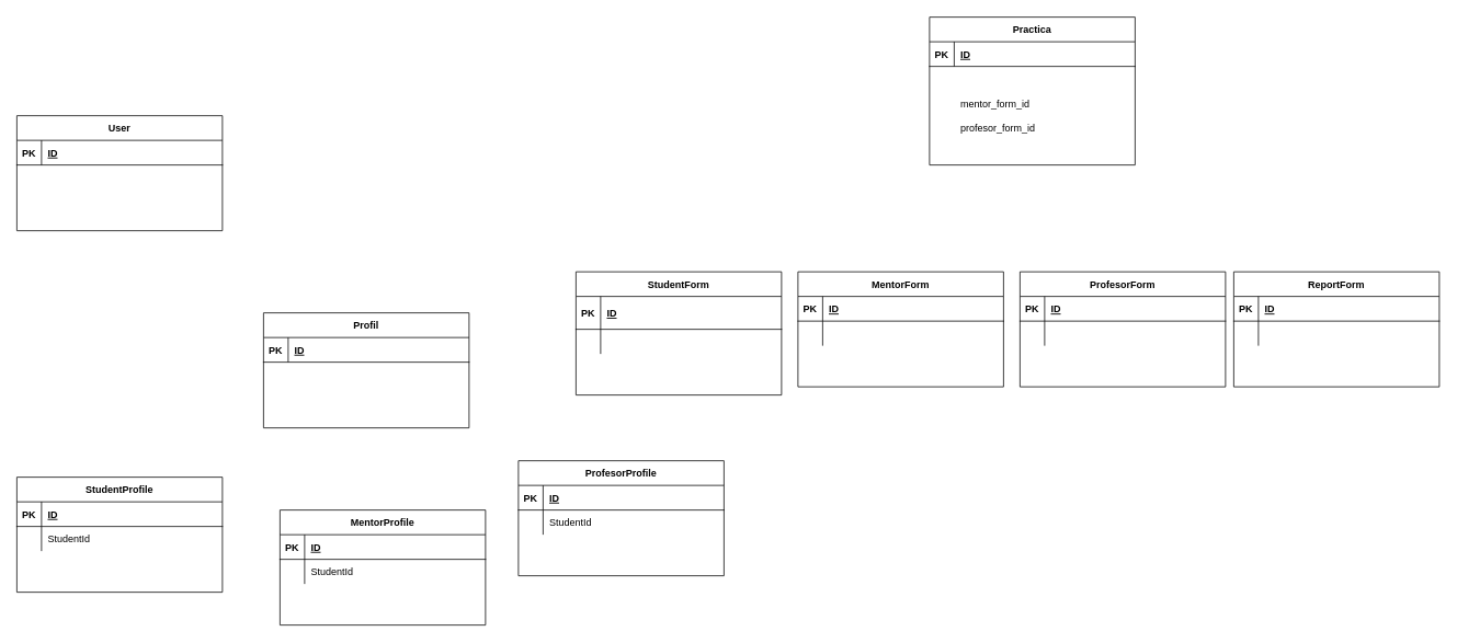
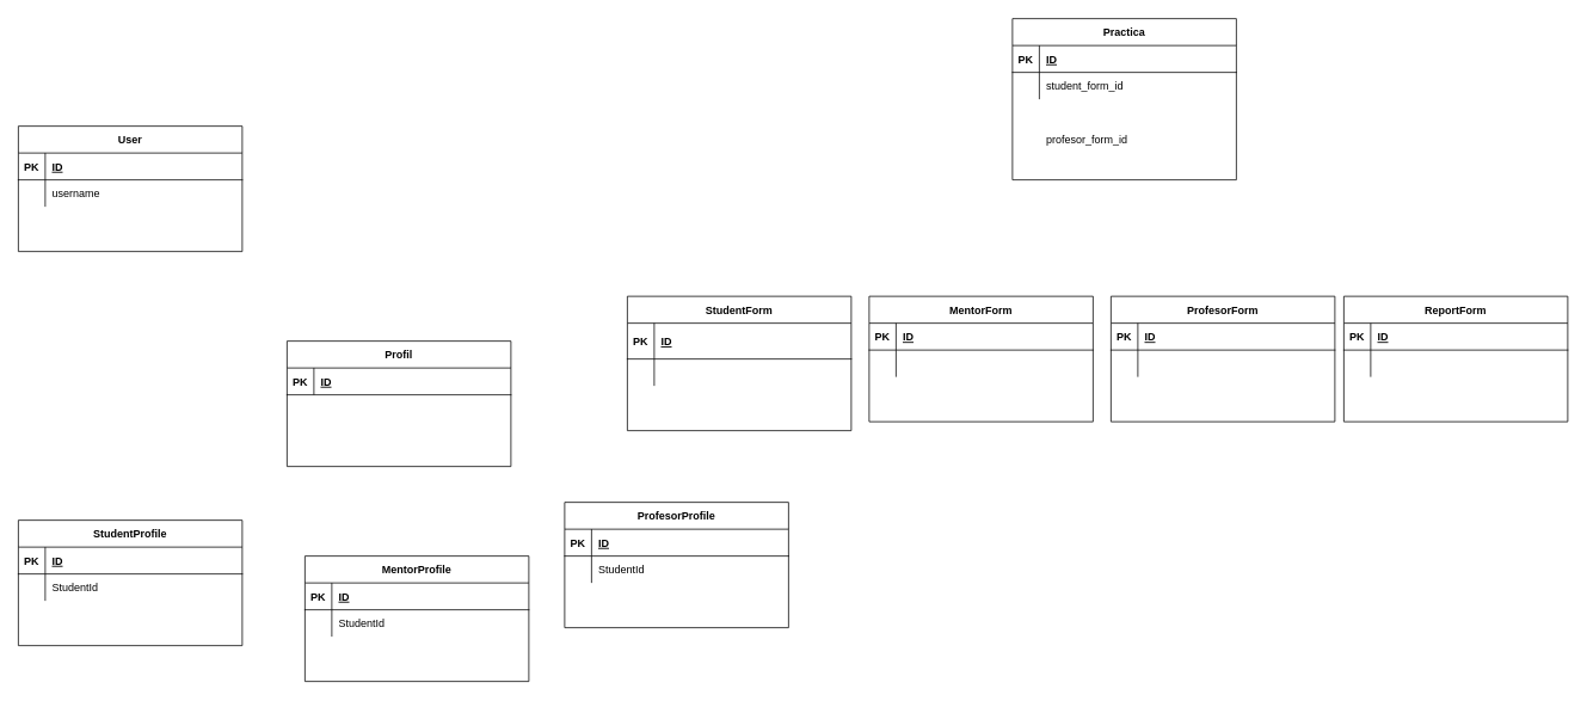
+ <mxCell id="71" value="student_form_id" style="shape=partialRectangle;overflow=hidden;connectable=0;fillColor=none;top=0;left=0;bottom=0;right=0;align=left;spacingLeft=6;" vertex="1" parent="69"><mxGeometry x="30" width="220" height="30" as="geometry" /></mxCell>
- <mxCell id="72" value="mentor_form_id" style="shape=partialRectangle;overflow=hidden;connectable=0;fillColor=none;top=0;left=0;bottom=0;right=0;align=left;spacingLeft=6;" vertex="1" parent="64"><mxGeometry x="30" y="90" width="220" height="30" as="geometry" /></mxCell>
+ <mxCell id="8" value="username" style="shape=partialRectangle;overflow=hidden;connectable=0;fillColor=none;top=0;left=0;bottom=0;right=0;align=left;spacingLeft=6;" vertex="1" parent="6"><mxGeometry x="30" width="220" height="30" as="geometry" /></mxCell>
